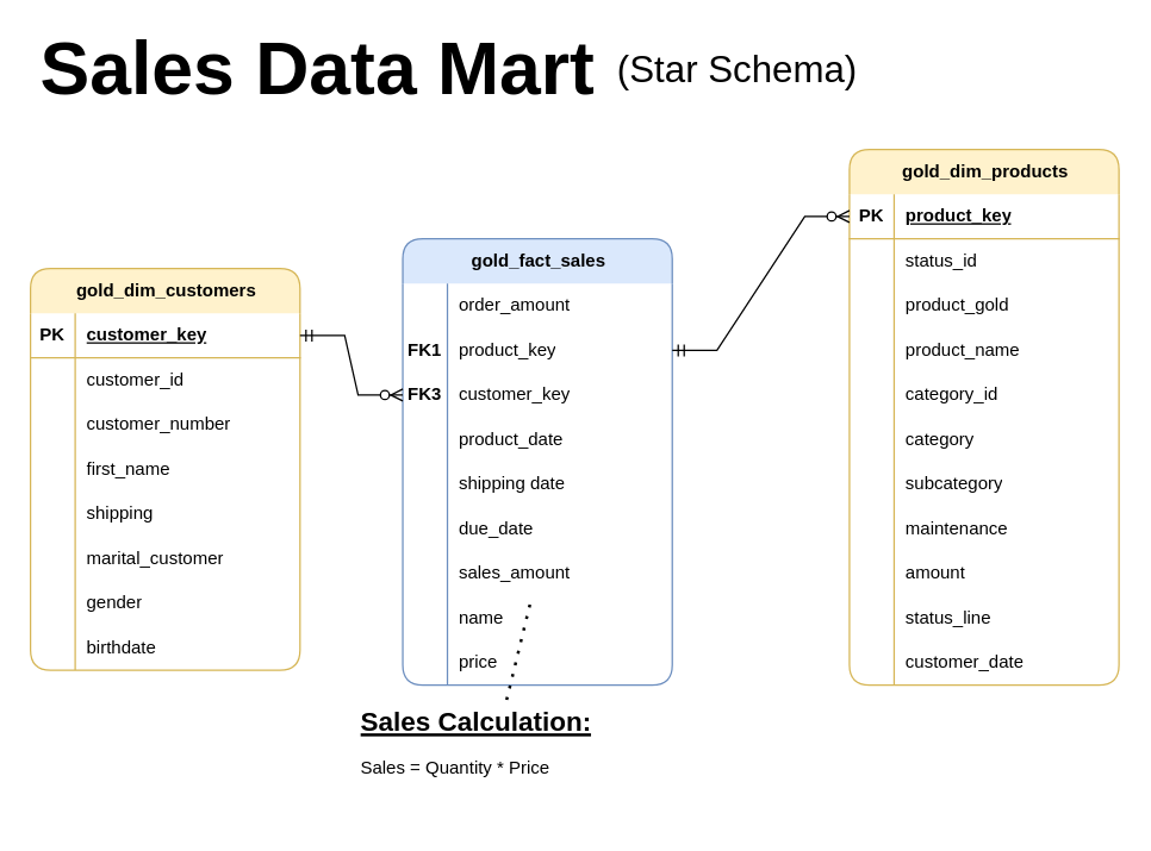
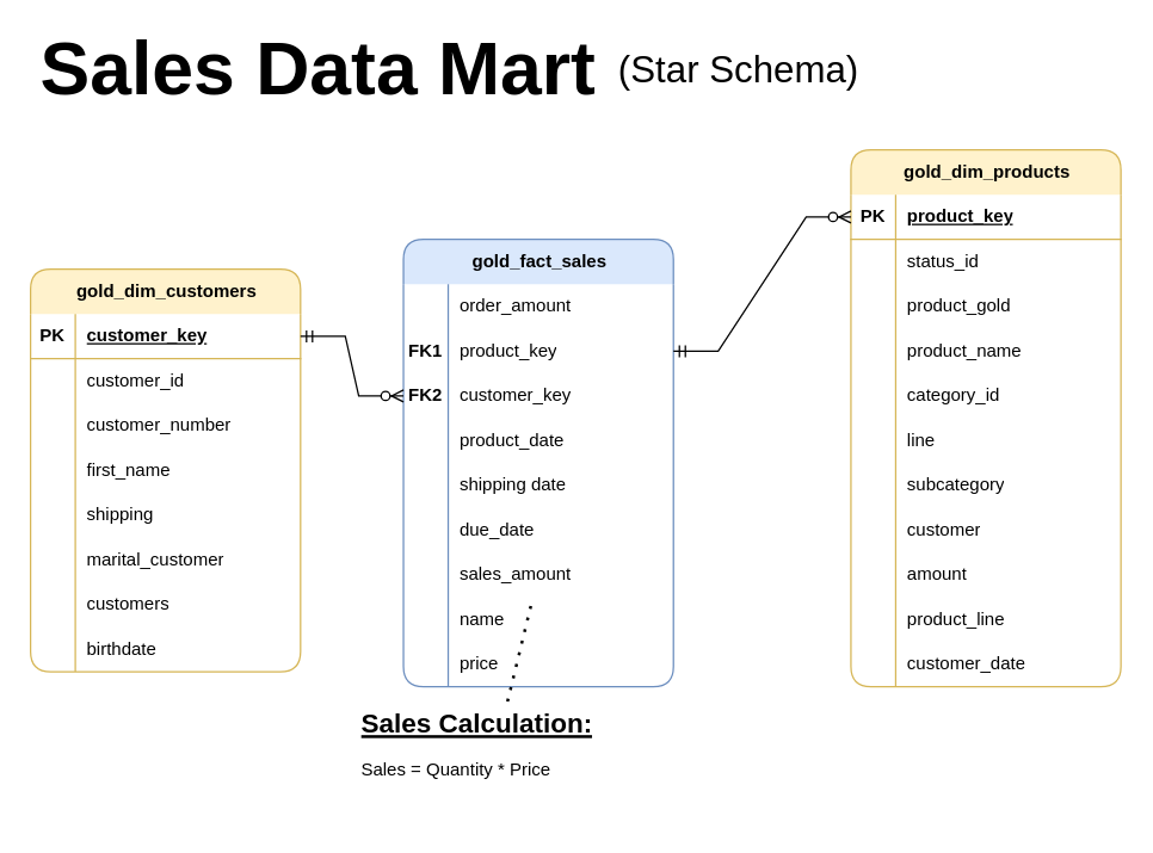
- <mxCell id="70" value="&lt;b&gt;FK3&lt;/b&gt;" style="shape=partialRectangle;connectable=0;fillColor=none;top=0;left=0;bottom=0;right=0;editable=1;overflow=hidden;whiteSpace=wrap;html=1;swimlaneLine=0;shadow=0;strokeColor=#6c8ebf;" vertex="1" parent="69"><mxGeometry width="30" height="30" as="geometry"><mxRectangle width="30" height="30" as="alternateBounds" /></mxGeometry></mxCell>
+ <mxCell id="70" value="&lt;b&gt;FK2&lt;/b&gt;" style="shape=partialRectangle;connectable=0;fillColor=none;top=0;left=0;bottom=0;right=0;editable=1;overflow=hidden;whiteSpace=wrap;html=1;swimlaneLine=0;shadow=0;strokeColor=#6c8ebf;" vertex="1" parent="69"><mxGeometry width="30" height="30" as="geometry"><mxRectangle width="30" height="30" as="alternateBounds" /></mxGeometry></mxCell>
- <mxCell id="46" value="category" style="shape=partialRectangle;connectable=0;fillColor=none;top=0;left=0;bottom=0;right=0;align=left;spacingLeft=6;overflow=hidden;whiteSpace=wrap;html=1;swimlaneLine=0;shadow=0;strokeColor=#d6b656;" vertex="1" parent="44"><mxGeometry x="30" width="151" height="30" as="geometry"><mxRectangle width="151" height="30" as="alternateBounds" /></mxGeometry></mxCell>
+ <mxCell id="46" value="line" style="shape=partialRectangle;connectable=0;fillColor=none;top=0;left=0;bottom=0;right=0;align=left;spacingLeft=6;overflow=hidden;whiteSpace=wrap;html=1;swimlaneLine=0;shadow=0;strokeColor=#d6b656;" vertex="1" parent="44"><mxGeometry x="30" width="151" height="30" as="geometry"><mxRectangle width="151" height="30" as="alternateBounds" /></mxGeometry></mxCell>
- <mxCell id="52" value="maintenance" style="shape=partialRectangle;connectable=0;fillColor=none;top=0;left=0;bottom=0;right=0;align=left;spacingLeft=6;overflow=hidden;whiteSpace=wrap;html=1;swimlaneLine=0;shadow=0;strokeColor=#d6b656;" vertex="1" parent="50"><mxGeometry x="30" width="151" height="30" as="geometry"><mxRectangle width="151" height="30" as="alternateBounds" /></mxGeometry></mxCell>
+ <mxCell id="52" value="customer" style="shape=partialRectangle;connectable=0;fillColor=none;top=0;left=0;bottom=0;right=0;align=left;spacingLeft=6;overflow=hidden;whiteSpace=wrap;html=1;swimlaneLine=0;shadow=0;strokeColor=#d6b656;" vertex="1" parent="50"><mxGeometry x="30" width="151" height="30" as="geometry"><mxRectangle width="151" height="30" as="alternateBounds" /></mxGeometry></mxCell>
- <mxCell id="24" value="gender" style="shape=partialRectangle;connectable=0;fillColor=none;top=0;left=0;bottom=0;right=0;align=left;spacingLeft=6;overflow=hidden;whiteSpace=wrap;html=1;swimlaneLine=0;shadow=0;strokeColor=#d6b656;" vertex="1" parent="22"><mxGeometry x="30" width="151" height="30" as="geometry"><mxRectangle width="151" height="30" as="alternateBounds" /></mxGeometry></mxCell>
+ <mxCell id="24" value="customers" style="shape=partialRectangle;connectable=0;fillColor=none;top=0;left=0;bottom=0;right=0;align=left;spacingLeft=6;overflow=hidden;whiteSpace=wrap;html=1;swimlaneLine=0;shadow=0;strokeColor=#d6b656;" vertex="1" parent="22"><mxGeometry x="30" width="151" height="30" as="geometry"><mxRectangle width="151" height="30" as="alternateBounds" /></mxGeometry></mxCell>
- <mxCell id="58" value="status_line" style="shape=partialRectangle;connectable=0;fillColor=none;top=0;left=0;bottom=0;right=0;align=left;spacingLeft=6;overflow=hidden;whiteSpace=wrap;html=1;swimlaneLine=0;shadow=0;strokeColor=#d6b656;" vertex="1" parent="56"><mxGeometry x="30" width="151" height="30" as="geometry"><mxRectangle width="151" height="30" as="alternateBounds" /></mxGeometry></mxCell>
+ <mxCell id="58" value="product_line" style="shape=partialRectangle;connectable=0;fillColor=none;top=0;left=0;bottom=0;right=0;align=left;spacingLeft=6;overflow=hidden;whiteSpace=wrap;html=1;swimlaneLine=0;shadow=0;strokeColor=#d6b656;" vertex="1" parent="56"><mxGeometry x="30" width="151" height="30" as="geometry"><mxRectangle width="151" height="30" as="alternateBounds" /></mxGeometry></mxCell>
